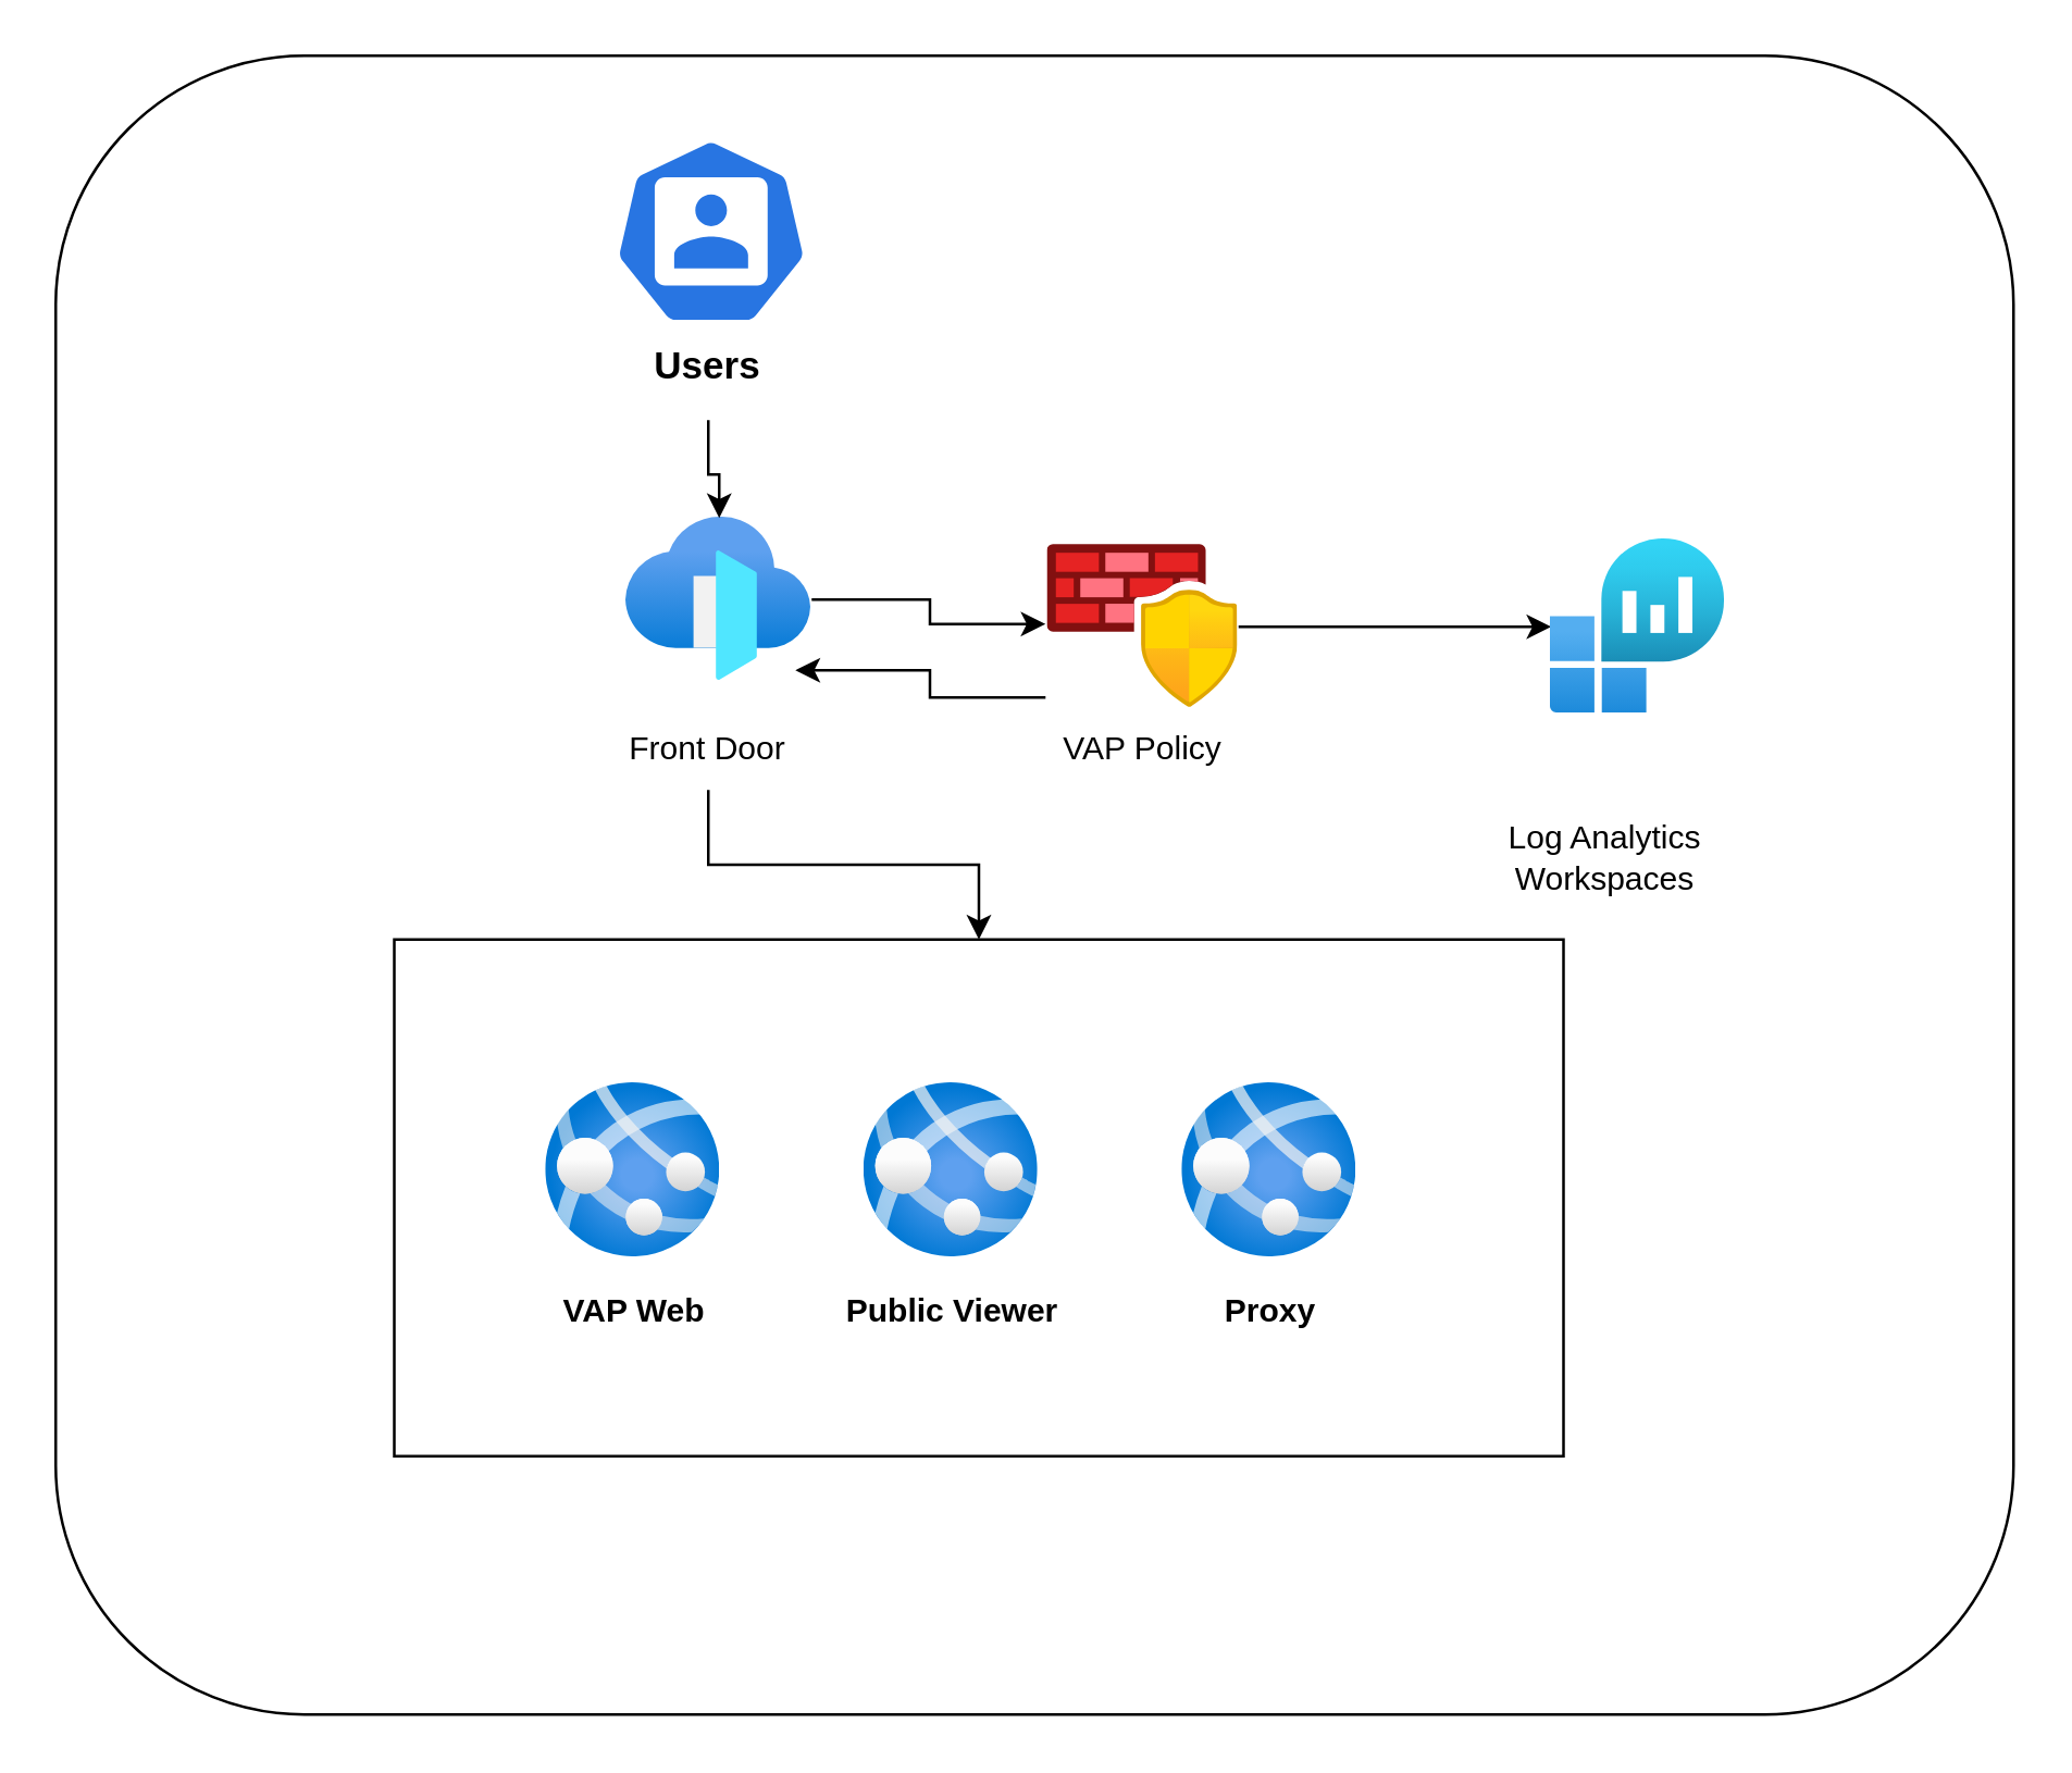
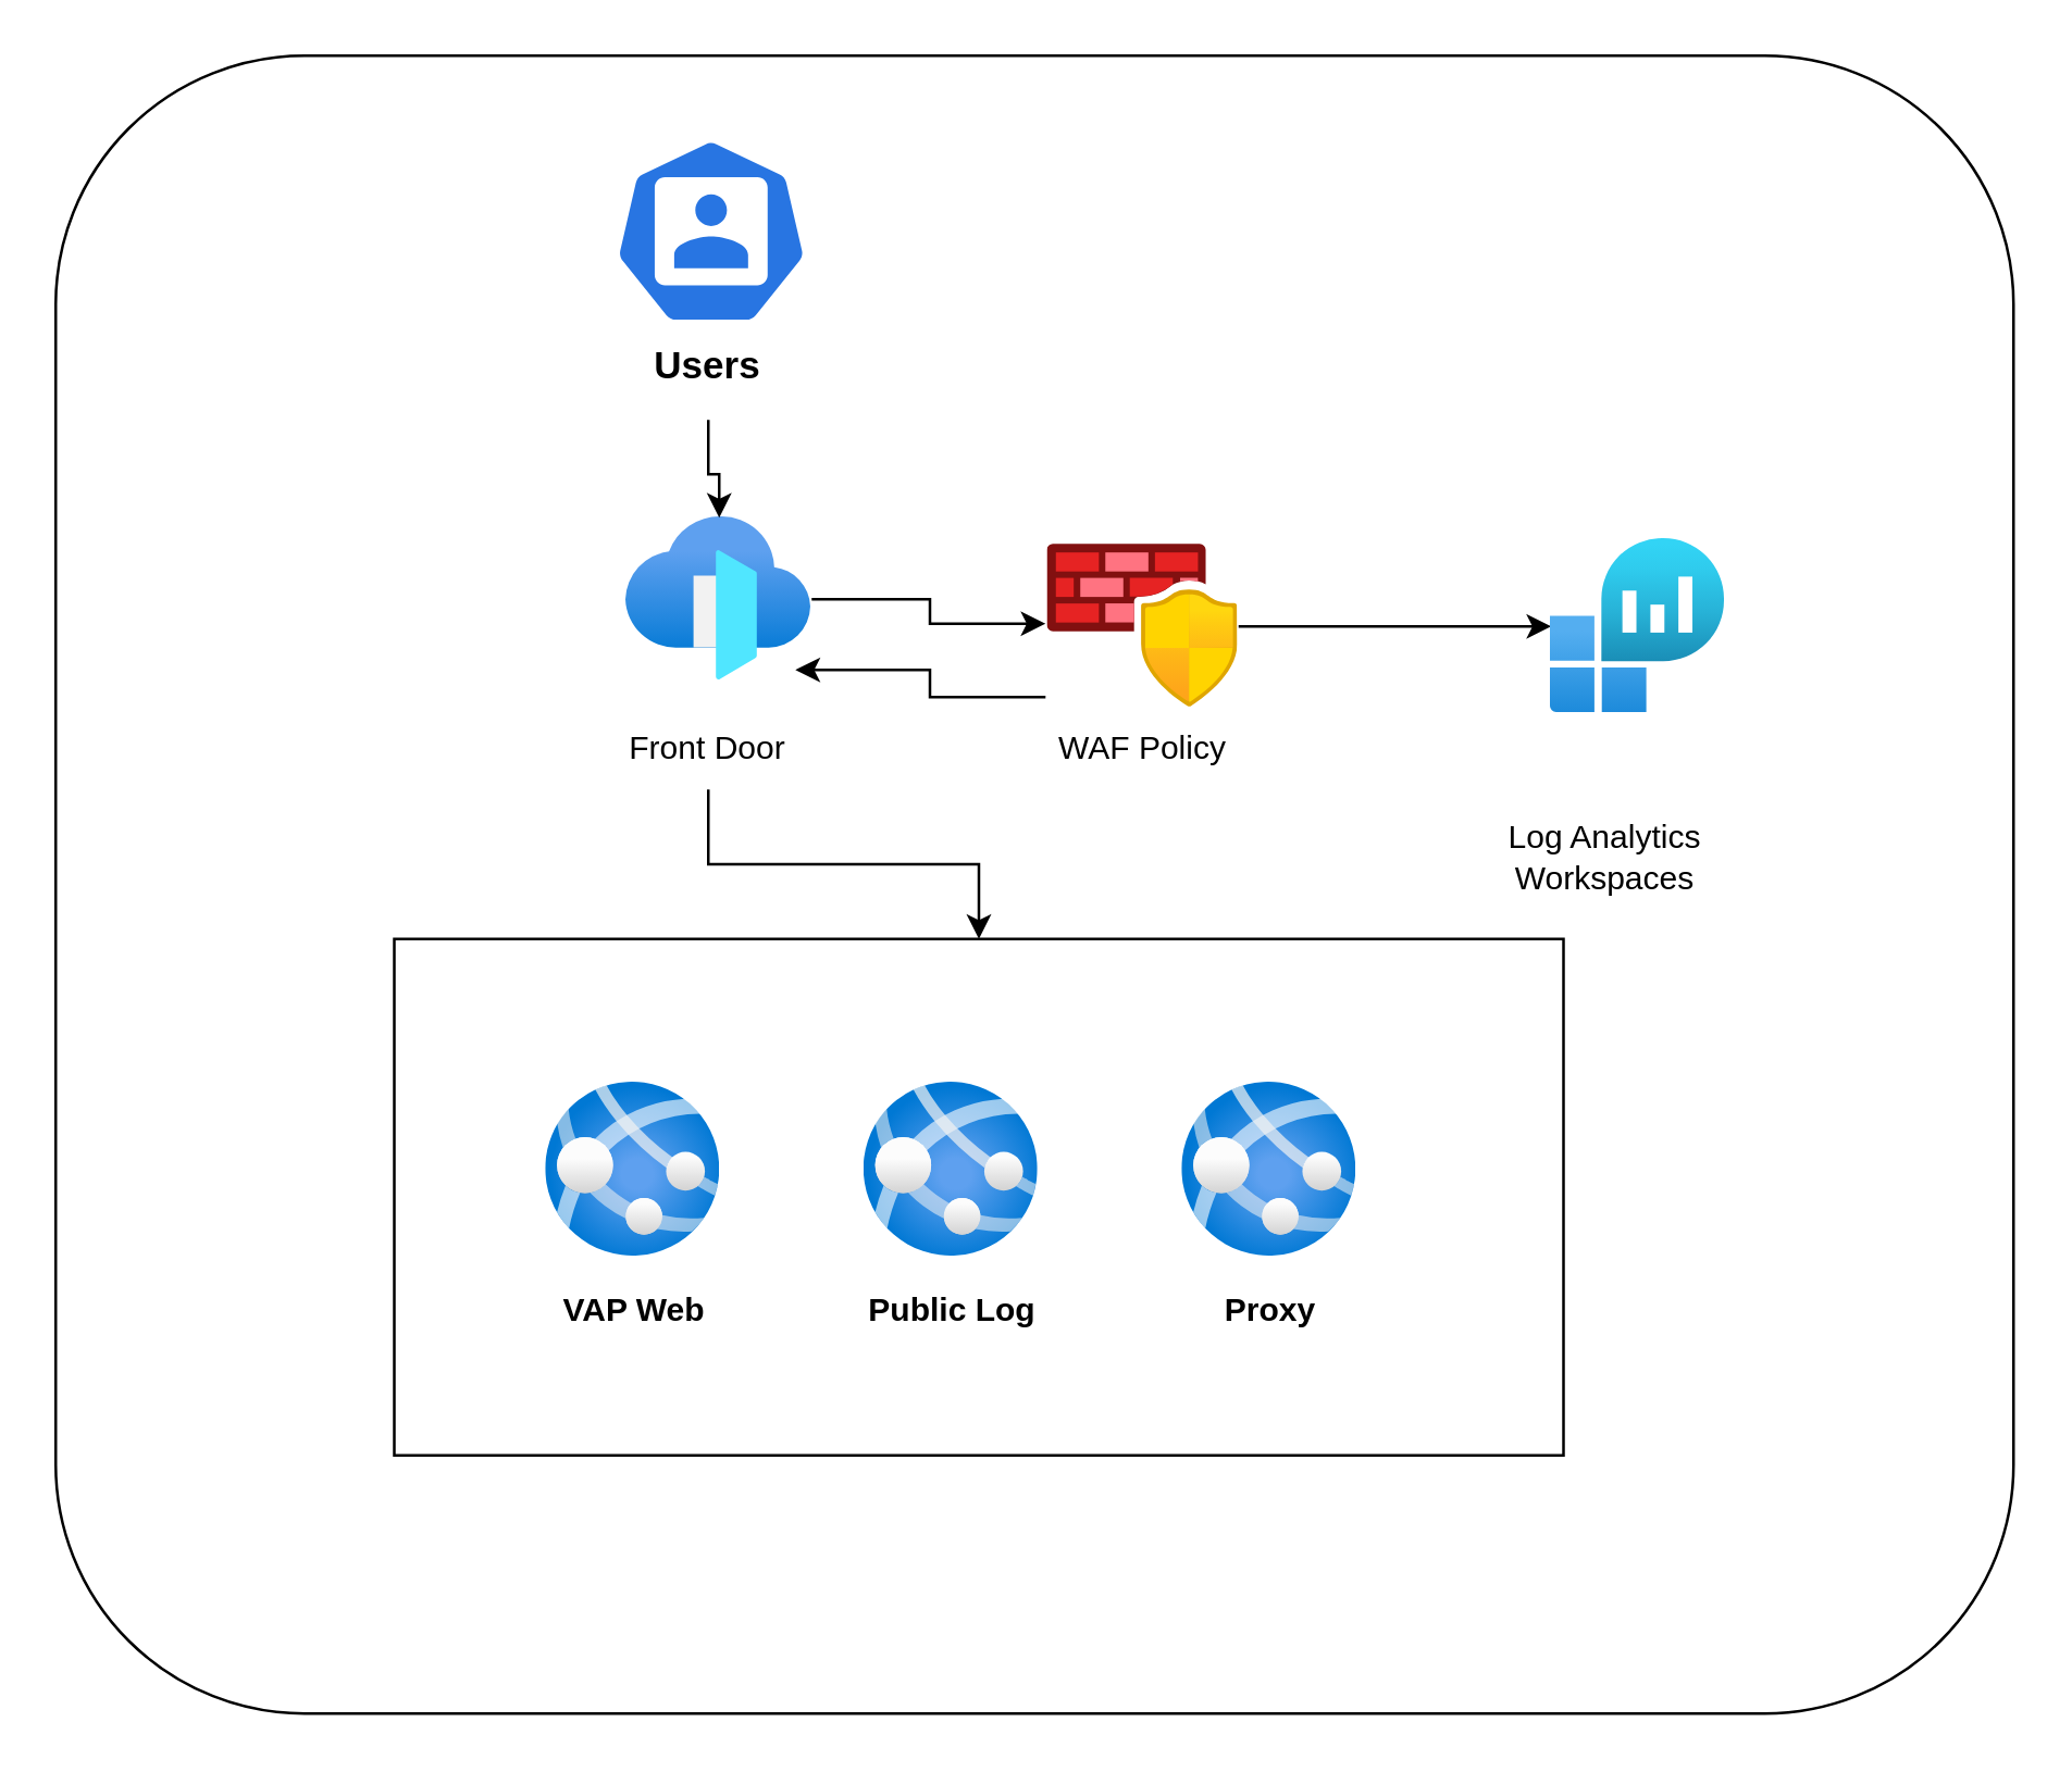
- <mxCell id="9" value="VAP Policy" style="text;html=1;align=center;verticalAlign=middle;whiteSpace=wrap;rounded=0;" vertex="1" parent="1"><mxGeometry x="380" y="260" width="80" height="30" as="geometry" /></mxCell>
+ <mxCell id="9" value="WAF Policy" style="text;html=1;align=center;verticalAlign=middle;whiteSpace=wrap;rounded=0;" vertex="1" parent="1"><mxGeometry x="380" y="260" width="80" height="30" as="geometry" /></mxCell>
- <mxCell id="14" value="&lt;b&gt;Public Viewer&lt;/b&gt;" style="text;html=1;strokeColor=none;fillColor=none;align=center;verticalAlign=middle;whiteSpace=wrap;rounded=0;fontSize=12;" vertex="1" parent="1"><mxGeometry x="284.5" y="462" width="130" height="40" as="geometry" /></mxCell>
+ <mxCell id="14" value="&lt;b&gt;Public Log&lt;/b&gt;" style="text;html=1;strokeColor=none;fillColor=none;align=center;verticalAlign=middle;whiteSpace=wrap;rounded=0;fontSize=12;" vertex="1" parent="1"><mxGeometry x="284.5" y="462" width="130" height="40" as="geometry" /></mxCell>
